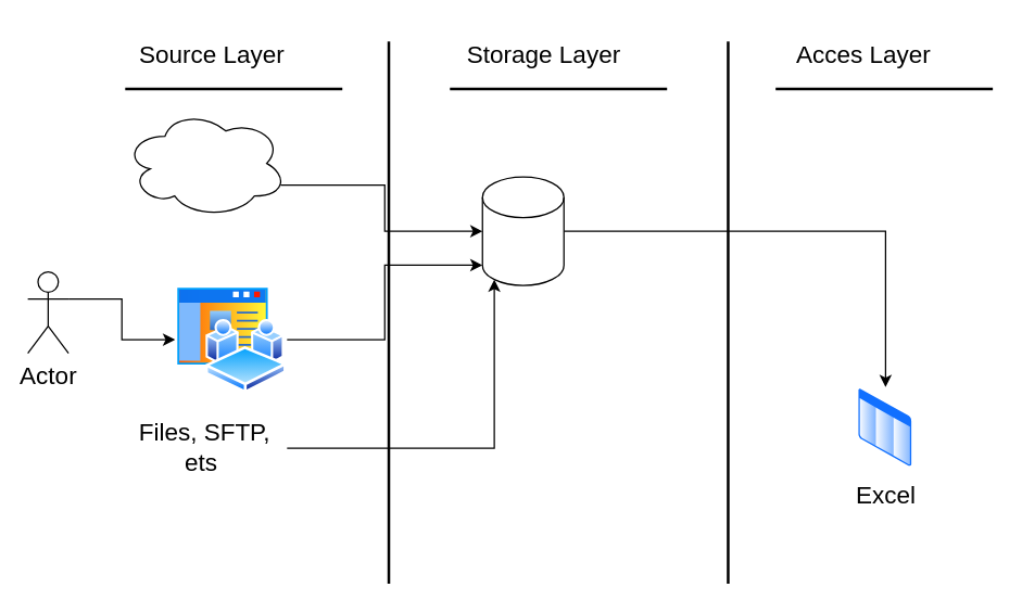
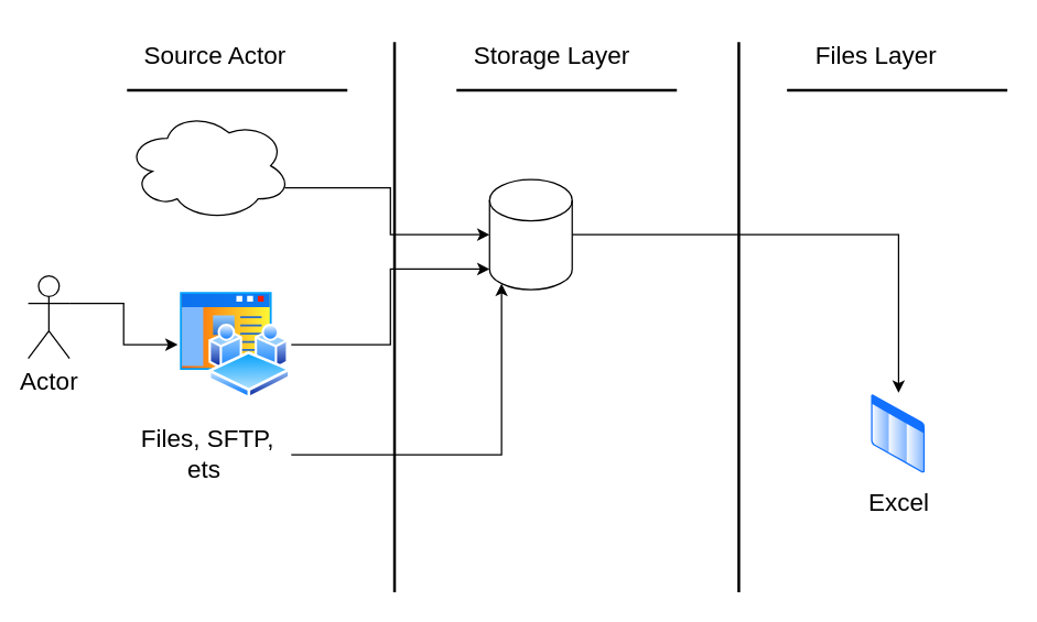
- <mxCell id="2" value="Source Layer" style="text;html=1;strokeColor=none;fillColor=none;align=center;verticalAlign=middle;whiteSpace=wrap;rounded=0;fontSize=18;" vertex="1" parent="1"><mxGeometry x="101" y="20" width="110" height="40" as="geometry" /></mxCell>
+ <mxCell id="2" value="Source Actor" style="text;html=1;strokeColor=none;fillColor=none;align=center;verticalAlign=middle;whiteSpace=wrap;rounded=0;fontSize=18;" vertex="1" parent="1"><mxGeometry x="101" y="20" width="110" height="40" as="geometry" /></mxCell>
- <mxCell id="4" value="Acces Layer" style="text;html=1;strokeColor=none;fillColor=none;align=center;verticalAlign=middle;whiteSpace=wrap;rounded=0;fontSize=18;" vertex="1" parent="1"><mxGeometry x="581" y="20" width="110" height="40" as="geometry" /></mxCell>
+ <mxCell id="4" value="Files Layer" style="text;html=1;strokeColor=none;fillColor=none;align=center;verticalAlign=middle;whiteSpace=wrap;rounded=0;fontSize=18;" vertex="1" parent="1"><mxGeometry x="581" y="20" width="110" height="40" as="geometry" /></mxCell>
